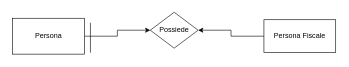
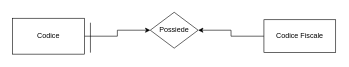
- <mxCell id="3" value="Persona" style="rounded=0;whiteSpace=wrap;html=1;" vertex="1" parent="1"><mxGeometry x="20" y="30" width="120" height="60" as="geometry" /></mxCell>
+ <mxCell id="3" value="Codice" style="rounded=0;whiteSpace=wrap;html=1;" vertex="1" parent="1"><mxGeometry x="20" y="30" width="120" height="60" as="geometry" /></mxCell>
- <mxCell id="6" value="Persona Fiscale" style="rounded=0;whiteSpace=wrap;html=1;" vertex="1" parent="1"><mxGeometry x="440" y="32.5" width="120" height="55" as="geometry" /></mxCell>
+ <mxCell id="6" value="Codice Fiscale" style="rounded=0;whiteSpace=wrap;html=1;" vertex="1" parent="1"><mxGeometry x="440" y="32.5" width="120" height="55" as="geometry" /></mxCell>
